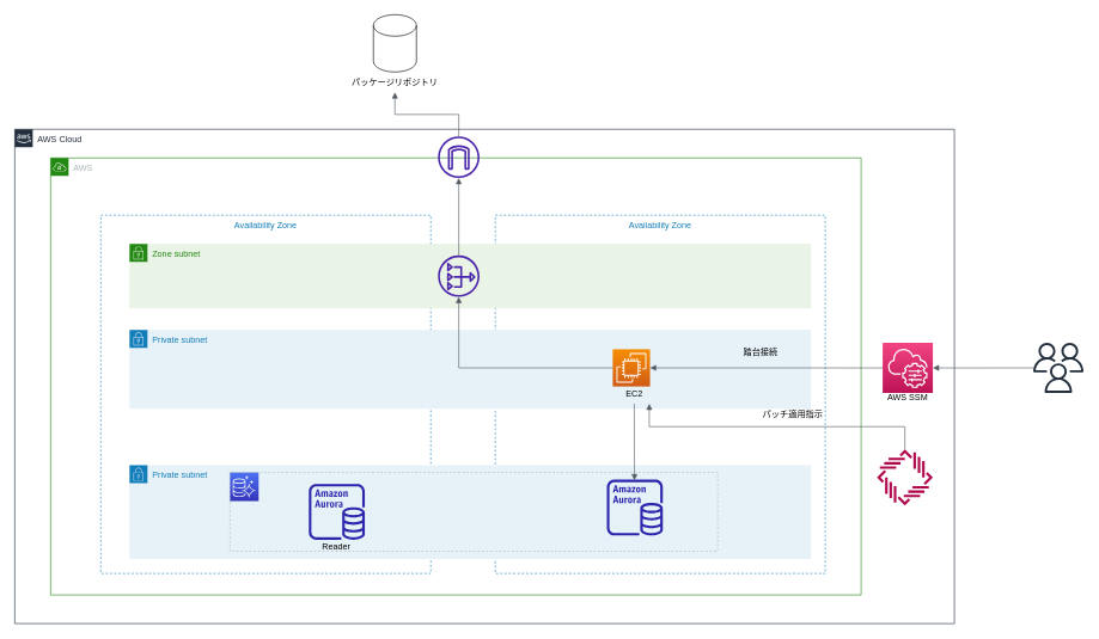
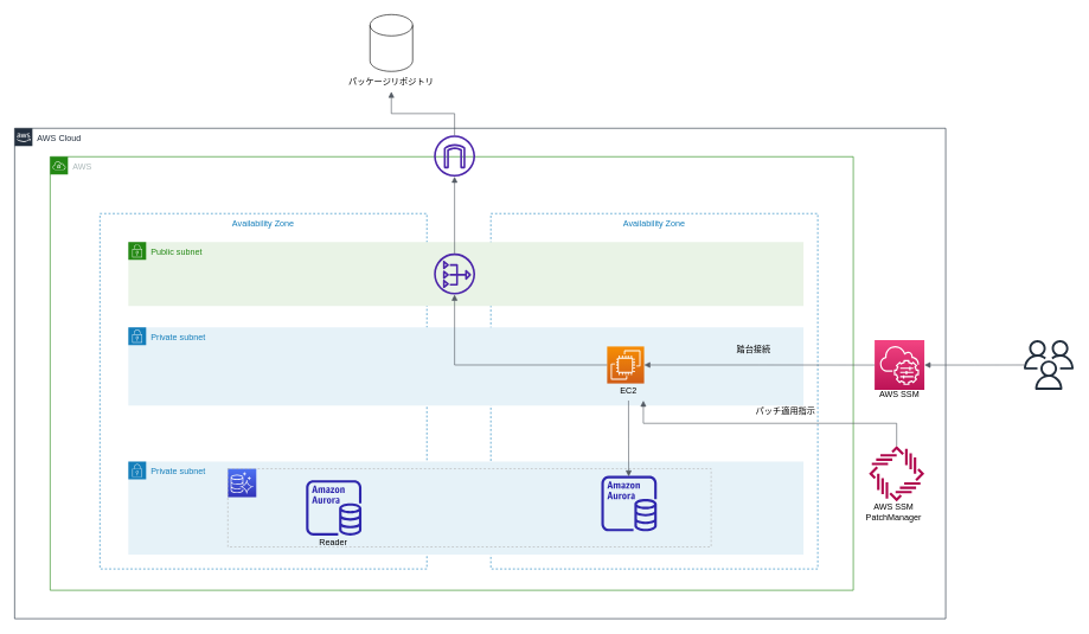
- <mxCell id="20" value="Zone subnet" style="points=[[0,0],[0.25,0],[0.5,0],[0.75,0],[1,0],[1,0.25],[1,0.5],[1,0.75],[1,1],[0.75,1],[0.5,1],[0.25,1],[0,1],[0,0.75],[0,0.5],[0,0.25]];outlineConnect=0;gradientColor=none;html=1;whiteSpace=wrap;fontSize=12;fontStyle=0;container=1;pointerEvents=0;collapsible=0;recursiveResize=0;shape=mxgraph.aws4.group;grIcon=mxgraph.aws4.group_security_group;grStroke=0;strokeColor=#248814;fillColor=#E9F3E6;verticalAlign=top;align=left;spacingLeft=30;fontColor=#248814;dashed=0;" parent="3" vertex="1"><mxGeometry x="110" y="120" width="950" height="90" as="geometry" /></mxCell>
+ <mxCell id="20" value="Public subnet" style="points=[[0,0],[0.25,0],[0.5,0],[0.75,0],[1,0],[1,0.25],[1,0.5],[1,0.75],[1,1],[0.75,1],[0.5,1],[0.25,1],[0,1],[0,0.75],[0,0.5],[0,0.25]];outlineConnect=0;gradientColor=none;html=1;whiteSpace=wrap;fontSize=12;fontStyle=0;container=1;pointerEvents=0;collapsible=0;recursiveResize=0;shape=mxgraph.aws4.group;grIcon=mxgraph.aws4.group_security_group;grStroke=0;strokeColor=#248814;fillColor=#E9F3E6;verticalAlign=top;align=left;spacingLeft=30;fontColor=#248814;dashed=0;" parent="3" vertex="1"><mxGeometry x="110" y="120" width="950" height="90" as="geometry" /></mxCell>
+ <mxCell id="29" value="AWS SSM&lt;br&gt;PatchManager" style="text;html=1;strokeColor=none;fillColor=none;align=center;verticalAlign=middle;whiteSpace=wrap;rounded=0;" parent="27" vertex="1"><mxGeometry y="78" width="70" height="30" as="geometry" /></mxCell>
